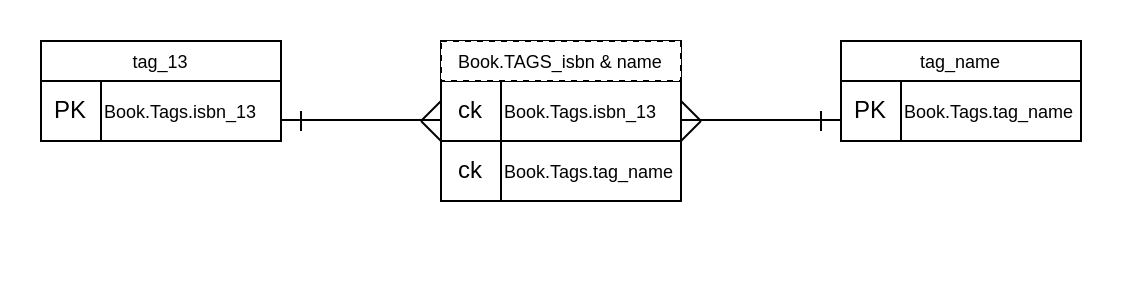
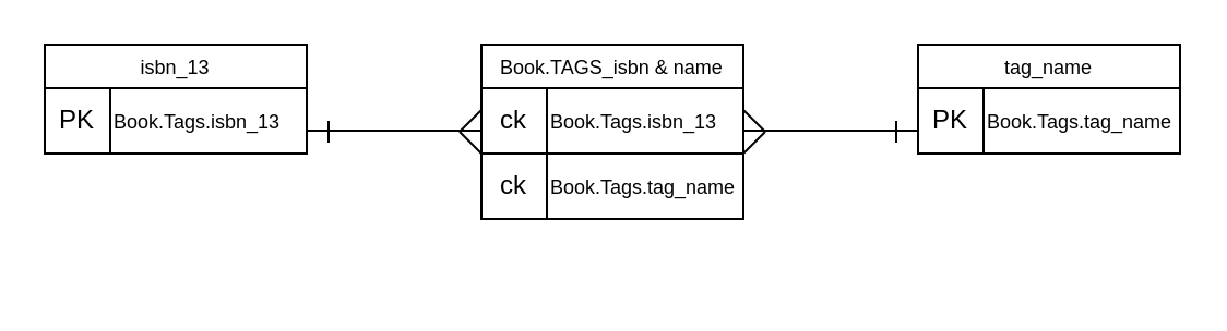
- <mxCell id="23" value="&lt;font style=&quot;font-size: 9px&quot;&gt;tag_13&lt;/font&gt;" style="rounded=0;whiteSpace=wrap;html=1;" vertex="1" parent="19"><mxGeometry width="120" height="20" as="geometry" /></mxCell>
+ <mxCell id="23" value="&lt;font style=&quot;font-size: 9px&quot;&gt;isbn_13&lt;/font&gt;" style="rounded=0;whiteSpace=wrap;html=1;" vertex="1" parent="19"><mxGeometry width="120" height="20" as="geometry" /></mxCell>
- <mxCell id="15" value="&lt;font style=&quot;font-size: 9px&quot;&gt;Book.TAGS_isbn &amp;amp; name&lt;/font&gt;" style="rounded=0;whiteSpace=wrap;html=1;dashed=1;" vertex="1" parent="9"><mxGeometry width="120" height="20" as="geometry" /></mxCell>
+ <mxCell id="15" value="&lt;font style=&quot;font-size: 9px&quot;&gt;Book.TAGS_isbn &amp;amp; name&lt;/font&gt;" style="rounded=0;whiteSpace=wrap;html=1;" vertex="1" parent="9"><mxGeometry width="120" height="20" as="geometry" /></mxCell>
